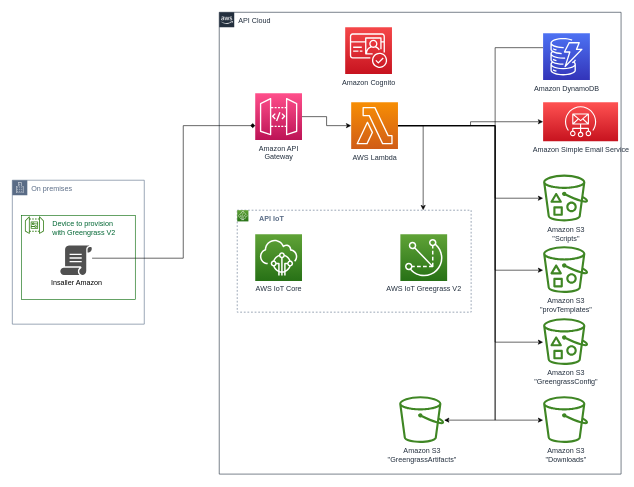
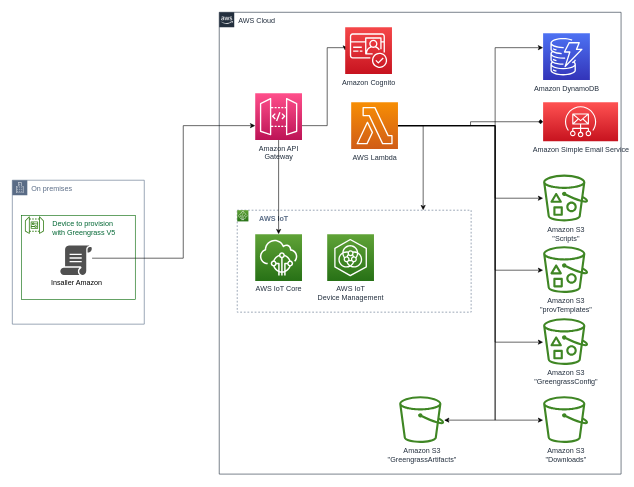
- <mxCell id="2" value="API Cloud" style="points=[[0,0],[0.25,0],[0.5,0],[0.75,0],[1,0],[1,0.25],[1,0.5],[1,0.75],[1,1],[0.75,1],[0.5,1],[0.25,1],[0,1],[0,0.75],[0,0.5],[0,0.25]];outlineConnect=0;gradientColor=none;html=1;whiteSpace=wrap;fontSize=12;fontStyle=0;container=0;pointerEvents=0;collapsible=0;recursiveResize=0;shape=mxgraph.aws4.group;grIcon=mxgraph.aws4.group_aws_cloud_alt;strokeColor=#232F3E;fillColor=none;verticalAlign=top;align=left;spacingLeft=30;fontColor=#232F3E;dashed=0;" parent="1" vertex="1"><mxGeometry x="365" y="20" width="670" height="770" as="geometry" /></mxCell>
+ <mxCell id="2" value="AWS Cloud" style="points=[[0,0],[0.25,0],[0.5,0],[0.75,0],[1,0],[1,0.25],[1,0.5],[1,0.75],[1,1],[0.75,1],[0.5,1],[0.25,1],[0,1],[0,0.75],[0,0.5],[0,0.25]];outlineConnect=0;gradientColor=none;html=1;whiteSpace=wrap;fontSize=12;fontStyle=0;container=0;pointerEvents=0;collapsible=0;recursiveResize=0;shape=mxgraph.aws4.group;grIcon=mxgraph.aws4.group_aws_cloud_alt;strokeColor=#232F3E;fillColor=none;verticalAlign=top;align=left;spacingLeft=30;fontColor=#232F3E;dashed=0;" parent="1" vertex="1"><mxGeometry x="365" y="20" width="670" height="770" as="geometry" /></mxCell>
- <mxCell id="9" style="edgeStyle=orthogonalEdgeStyle;rounded=0;orthogonalLoop=1;jettySize=auto;html=1;endArrow=none;" parent="1" source="17" target="18" edge="1"><mxGeometry relative="1" as="geometry"><Array as="points"><mxPoint x="825" y="209" /><mxPoint x="825" y="79" /></Array></mxGeometry></mxCell>
+ <mxCell id="9" style="edgeStyle=orthogonalEdgeStyle;rounded=0;orthogonalLoop=1;jettySize=auto;html=1;" parent="1" source="17" target="18" edge="1"><mxGeometry relative="1" as="geometry"><Array as="points"><mxPoint x="825" y="209" /><mxPoint x="825" y="79" /></Array></mxGeometry></mxCell>
- <mxCell id="6" style="edgeStyle=orthogonalEdgeStyle;rounded=0;orthogonalLoop=1;jettySize=auto;html=1;entryX=0;entryY=0.5;entryDx=0;entryDy=0;entryPerimeter=0;" parent="1" source="8" target="17" edge="1"><mxGeometry relative="1" as="geometry" /></mxCell>
+ <mxCell id="6" style="edgeStyle=orthogonalEdgeStyle;rounded=0;orthogonalLoop=1;jettySize=auto;html=1;" parent="1" source="8" target="20" edge="1"><mxGeometry relative="1" as="geometry" /></mxCell>
- <mxCell id="10" style="edgeStyle=orthogonalEdgeStyle;rounded=0;orthogonalLoop=1;jettySize=auto;html=1;" parent="1" source="17" target="23" edge="1"><mxGeometry relative="1" as="geometry" /></mxCell>
+ <mxCell id="10" style="edgeStyle=orthogonalEdgeStyle;rounded=0;orthogonalLoop=1;jettySize=auto;html=1;endArrow=diamond;" parent="1" source="17" target="23" edge="1"><mxGeometry relative="1" as="geometry" /></mxCell>
- <mxCell id="25" style="edgeStyle=orthogonalEdgeStyle;rounded=0;orthogonalLoop=1;jettySize=auto;html=1;fontColor=#000000;endArrow=diamond;" parent="1" source="29" target="8" edge="1"><mxGeometry relative="1" as="geometry"><mxPoint x="365" y="600" as="sourcePoint" /><Array as="points"><mxPoint x="305" y="430" /><mxPoint x="305" y="209" /></Array></mxGeometry></mxCell>
+ <mxCell id="25" style="edgeStyle=orthogonalEdgeStyle;rounded=0;orthogonalLoop=1;jettySize=auto;html=1;fontColor=#000000;" parent="1" source="29" target="8" edge="1"><mxGeometry relative="1" as="geometry"><mxPoint x="365" y="600" as="sourcePoint" /><Array as="points"><mxPoint x="305" y="430" /><mxPoint x="305" y="209" /></Array></mxGeometry></mxCell>
+ <mxCell id="7" style="edgeStyle=orthogonalEdgeStyle;rounded=0;orthogonalLoop=1;jettySize=auto;html=1;entryX=0;entryY=0.5;entryDx=0;entryDy=0;entryPerimeter=0;" parent="1" source="8" target="19" edge="1"><mxGeometry relative="1" as="geometry"><Array as="points"><mxPoint x="545" y="209" /><mxPoint x="545" y="79" /></Array></mxGeometry></mxCell>
- <mxCell id="4" value="API IoT" style="fillColor=none;strokeColor=#5A6C86;dashed=1;verticalAlign=top;fontStyle=1;fontColor=#5A6C86;align=left;spacingLeft=35;" parent="3" vertex="1"><mxGeometry width="390" height="170" as="geometry" /></mxCell>
+ <mxCell id="4" value="AWS IoT" style="fillColor=none;strokeColor=#5A6C86;dashed=1;verticalAlign=top;fontStyle=1;fontColor=#5A6C86;align=left;spacingLeft=35;" parent="3" vertex="1"><mxGeometry width="390" height="170" as="geometry" /></mxCell>
- <mxCell id="27" value="Device to provision &#10;with Greengrass V2" style="fillColor=none;strokeColor=#006600;verticalAlign=top;fontStyle=0;fontColor=#006633;align=left;spacingLeft=50;" parent="26" vertex="1"><mxGeometry width="190" height="140" as="geometry" /></mxCell>
+ <mxCell id="27" value="Device to provision &#10;with Greengrass V5" style="fillColor=none;strokeColor=#006600;verticalAlign=top;fontStyle=0;fontColor=#006633;align=left;spacingLeft=50;" parent="26" vertex="1"><mxGeometry width="190" height="140" as="geometry" /></mxCell>
+ <mxCell id="22" value="AWS IoT &lt;br&gt;Device Management" style="sketch=0;points=[[0,0,0],[0.25,0,0],[0.5,0,0],[0.75,0,0],[1,0,0],[0,1,0],[0.25,1,0],[0.5,1,0],[0.75,1,0],[1,1,0],[0,0.25,0],[0,0.5,0],[0,0.75,0],[1,0.25,0],[1,0.5,0],[1,0.75,0]];outlineConnect=0;fontColor=#232F3E;gradientColor=#60A337;gradientDirection=north;fillColor=#277116;strokeColor=#ffffff;dashed=0;verticalLabelPosition=bottom;verticalAlign=top;align=center;html=1;fontSize=12;fontStyle=0;aspect=fixed;shape=mxgraph.aws4.resourceIcon;resIcon=mxgraph.aws4.iot_device_management;" parent="1" vertex="1"><mxGeometry x="545" y="390" width="78" height="78" as="geometry" /></mxCell>
- <mxCell id="21" value="AWS IoT Greegrass V2" style="sketch=0;points=[[0,0,0],[0.25,0,0],[0.5,0,0],[0.75,0,0],[1,0,0],[0,1,0],[0.25,1,0],[0.5,1,0],[0.75,1,0],[1,1,0],[0,0.25,0],[0,0.5,0],[0,0.75,0],[1,0.25,0],[1,0.5,0],[1,0.75,0]];outlineConnect=0;fontColor=#232F3E;gradientColor=#60A337;gradientDirection=north;fillColor=#277116;strokeColor=#ffffff;dashed=0;verticalLabelPosition=bottom;verticalAlign=top;align=center;html=1;fontSize=12;fontStyle=0;aspect=fixed;shape=mxgraph.aws4.resourceIcon;resIcon=mxgraph.aws4.greengrass;" parent="1" vertex="1"><mxGeometry x="667" y="390" width="78" height="78" as="geometry" /></mxCell>
